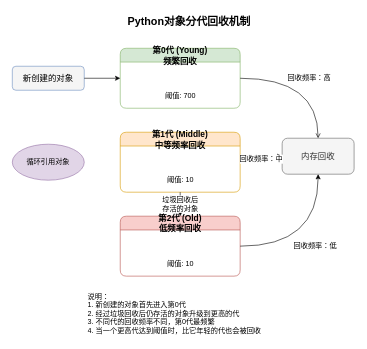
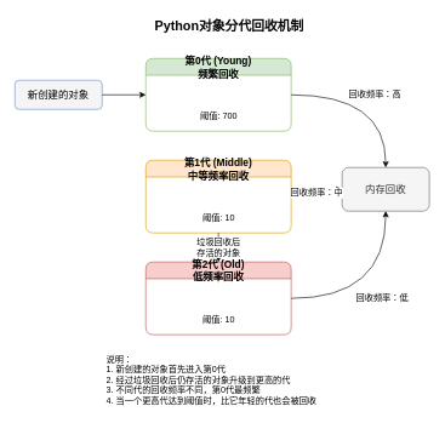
- <mxCell id="13" value="回收频率：高" style="edgeStyle=orthogonalEdgeStyle;rounded=1;orthogonalLoop=1;jettySize=auto;html=1;exitX=1;exitY=0.5;exitDx=0;exitDy=0;entryX=0.5;entryY=0;entryDx=0;entryDy=0;fontSize=12;curved=1;endArrow=open;" edge="1" parent="1" source="4" target="12"><mxGeometry relative="1" as="geometry"><Array as="points"><mxPoint x="530" y="130" /></Array></mxGeometry></mxCell>
+ <mxCell id="13" value="回收频率：高" style="edgeStyle=orthogonalEdgeStyle;rounded=1;orthogonalLoop=1;jettySize=auto;html=1;exitX=1;exitY=0.5;exitDx=0;exitDy=0;entryX=0.5;entryY=0;entryDx=0;entryDy=0;fontSize=12;curved=1;" edge="1" parent="1" source="4" target="12"><mxGeometry relative="1" as="geometry"><Array as="points"><mxPoint x="530" y="130" /></Array></mxGeometry></mxCell>
- <mxCell id="16" value="循环引用对象" style="ellipse;whiteSpace=wrap;html=1;fontSize=12;fillColor=#e1d5e7;strokeColor=#9673a6;" vertex="1" parent="1"><mxGeometry x="20" y="240" width="120" height="60" as="geometry" /></mxCell>
